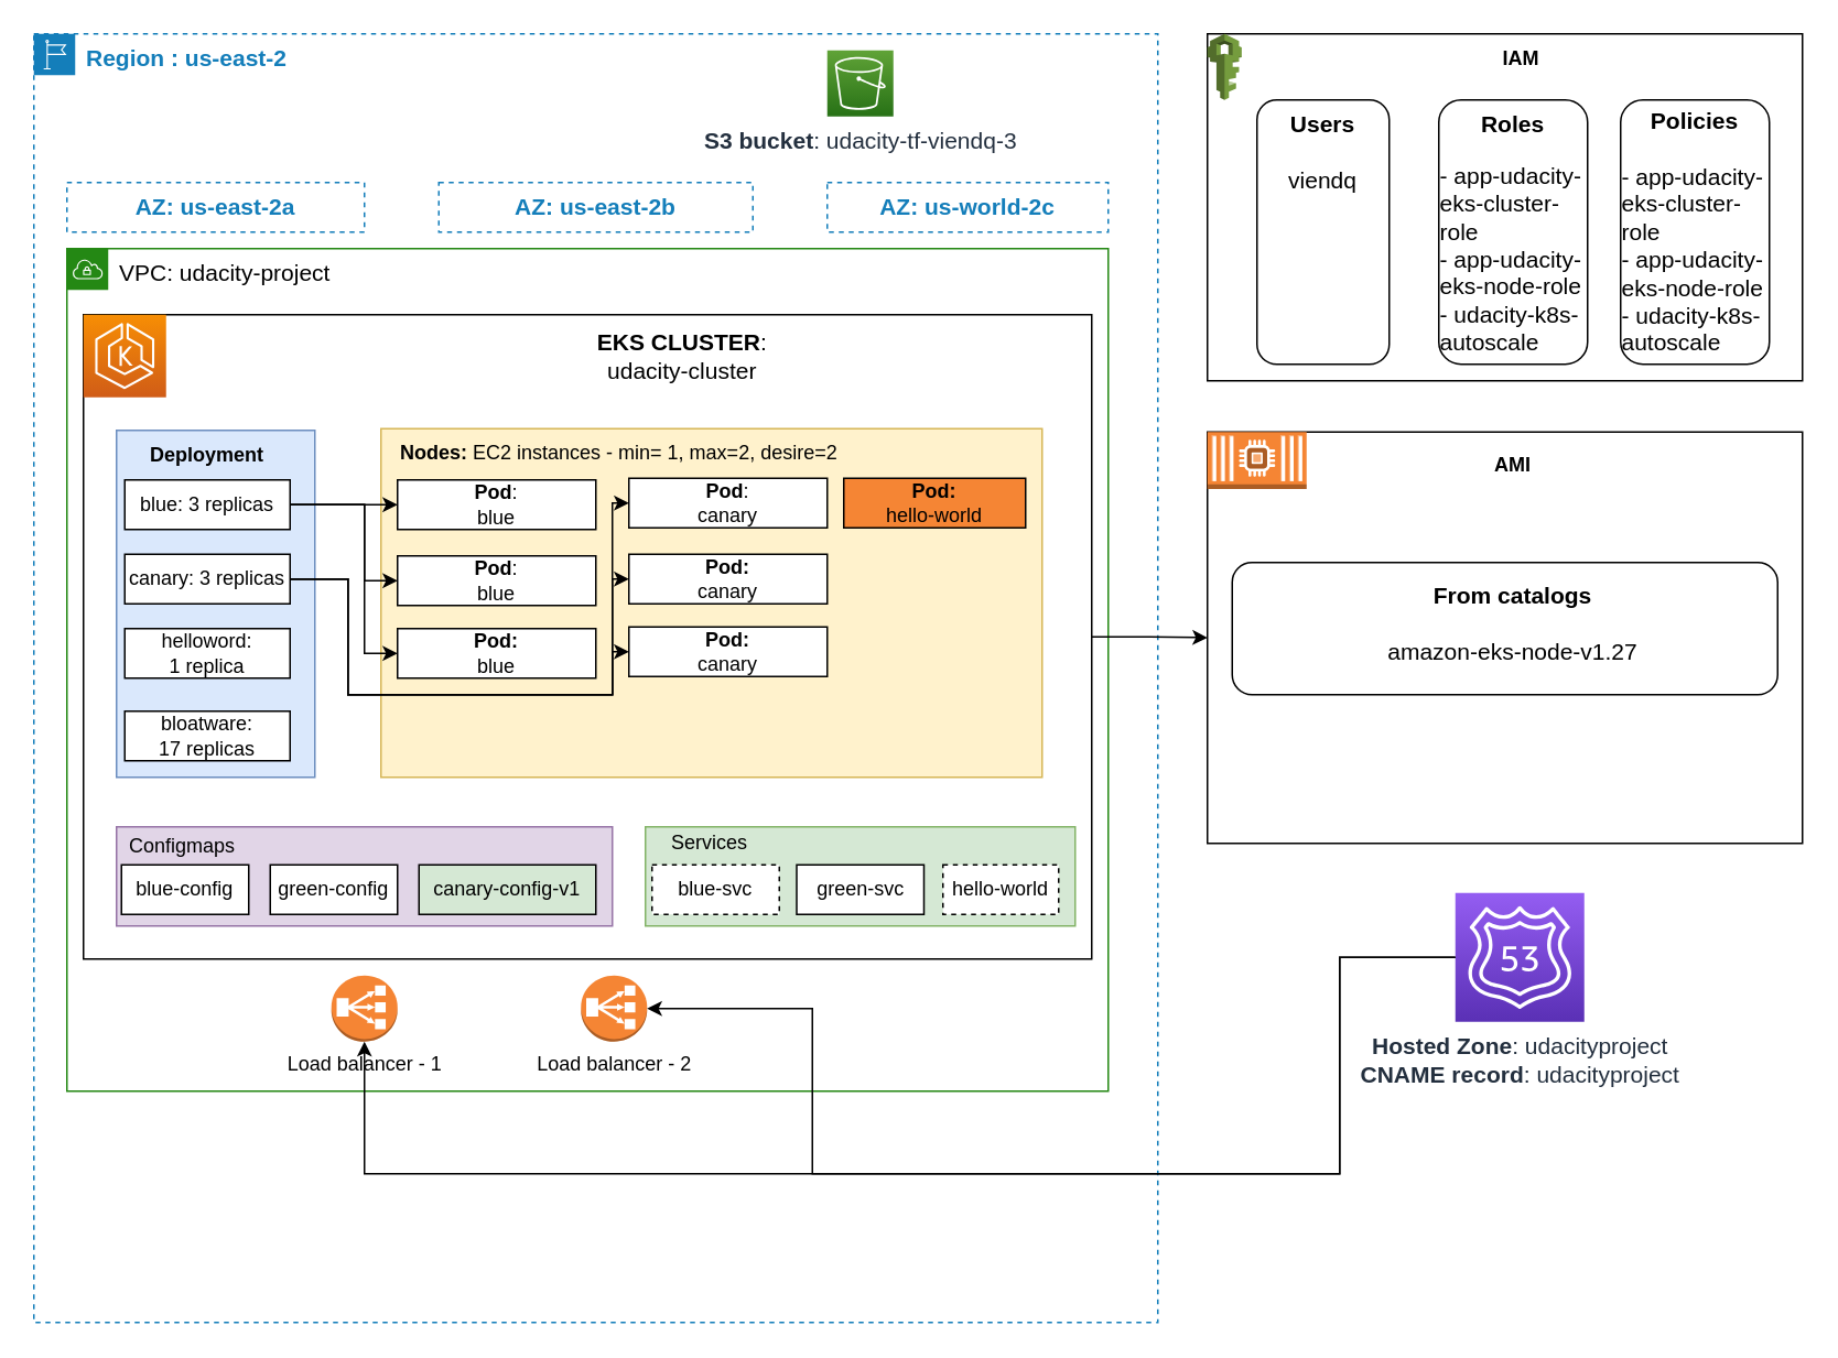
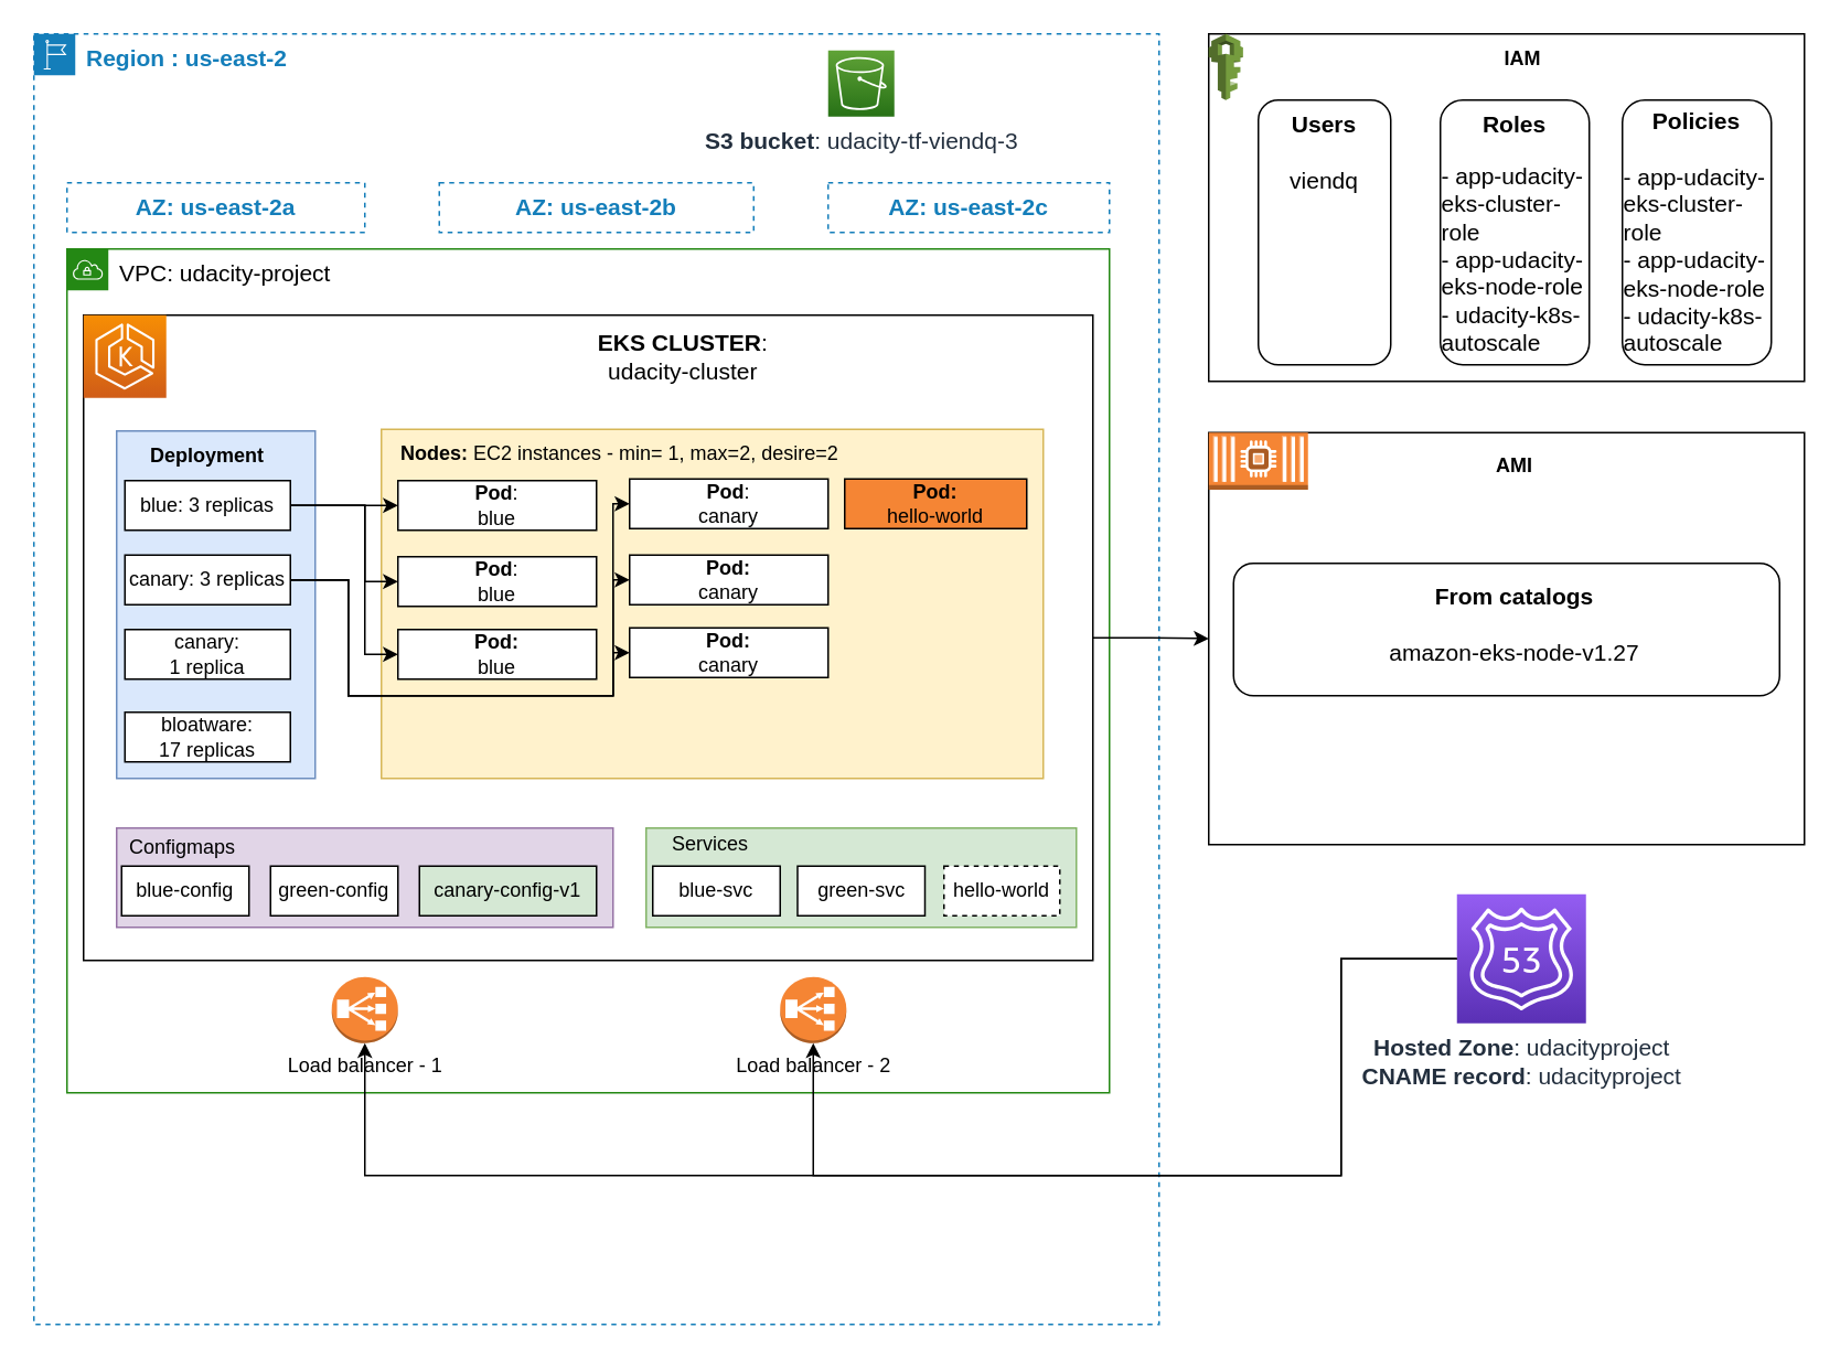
- <mxCell id="5" value="&lt;font style=&quot;font-size: 14px;&quot;&gt;&lt;b&gt;AZ: us-world-2c&lt;/b&gt;&lt;/font&gt;" style="fillColor=none;strokeColor=#147EBA;dashed=1;verticalAlign=top;fontStyle=0;fontColor=#147EBA;whiteSpace=wrap;html=1;" vertex="1" parent="2"><mxGeometry x="480" y="90" width="170" height="30" as="geometry" /></mxCell>
+ <mxCell id="5" value="&lt;font style=&quot;font-size: 14px;&quot;&gt;&lt;b&gt;AZ: us-east-2c&lt;/b&gt;&lt;/font&gt;" style="fillColor=none;strokeColor=#147EBA;dashed=1;verticalAlign=top;fontStyle=0;fontColor=#147EBA;whiteSpace=wrap;html=1;" vertex="1" parent="2"><mxGeometry x="480" y="90" width="170" height="30" as="geometry" /></mxCell>
- <mxCell id="29" value="helloword:&lt;br&gt;1 replica" style="rounded=0;whiteSpace=wrap;html=1;" vertex="1" parent="6"><mxGeometry x="35" y="230" width="100" height="30" as="geometry" /></mxCell>
+ <mxCell id="29" value="canary:&lt;br&gt;1 replica" style="rounded=0;whiteSpace=wrap;html=1;" vertex="1" parent="6"><mxGeometry x="35" y="230" width="100" height="30" as="geometry" /></mxCell>
- <mxCell id="37" value="blue-svc" style="rounded=0;whiteSpace=wrap;html=1;dashed=1;" vertex="1" parent="6"><mxGeometry x="354" y="373" width="77" height="30" as="geometry" /></mxCell>
+ <mxCell id="37" value="blue-svc" style="rounded=0;whiteSpace=wrap;html=1;" vertex="1" parent="6"><mxGeometry x="354" y="373" width="77" height="30" as="geometry" /></mxCell>
- <mxCell id="42" value="Load balancer - 2" style="outlineConnect=0;dashed=0;verticalLabelPosition=bottom;verticalAlign=top;align=center;html=1;shape=mxgraph.aws3.classic_load_balancer;fillColor=#F58534;gradientColor=none;" vertex="1" parent="6"><mxGeometry x="311" y="440" width="40" height="40" as="geometry" /></mxCell>
+ <mxCell id="42" value="Load balancer - 2" style="outlineConnect=0;dashed=0;verticalLabelPosition=bottom;verticalAlign=top;align=center;html=1;shape=mxgraph.aws3.classic_load_balancer;fillColor=#F58534;gradientColor=none;" vertex="1" parent="6"><mxGeometry x="431" y="440" width="40" height="40" as="geometry" /></mxCell>
